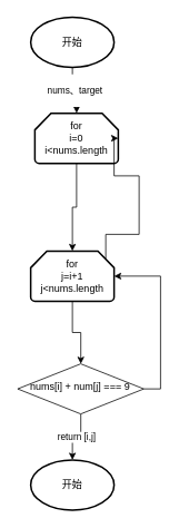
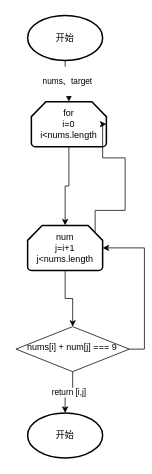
- <mxCell id="11" value="for&lt;br&gt;j=i+1&lt;br&gt;j&amp;lt;nums.length" style="strokeWidth=2;html=1;shape=mxgraph.flowchart.loop_limit;whiteSpace=wrap;" vertex="1" parent="1"><mxGeometry x="36" y="300" width="100" height="60" as="geometry" /></mxCell>
+ <mxCell id="11" value="num&lt;br&gt;j=i+1&lt;br&gt;j&amp;lt;nums.length" style="strokeWidth=2;html=1;shape=mxgraph.flowchart.loop_limit;whiteSpace=wrap;" vertex="1" parent="1"><mxGeometry x="36" y="300" width="100" height="60" as="geometry" /></mxCell>
